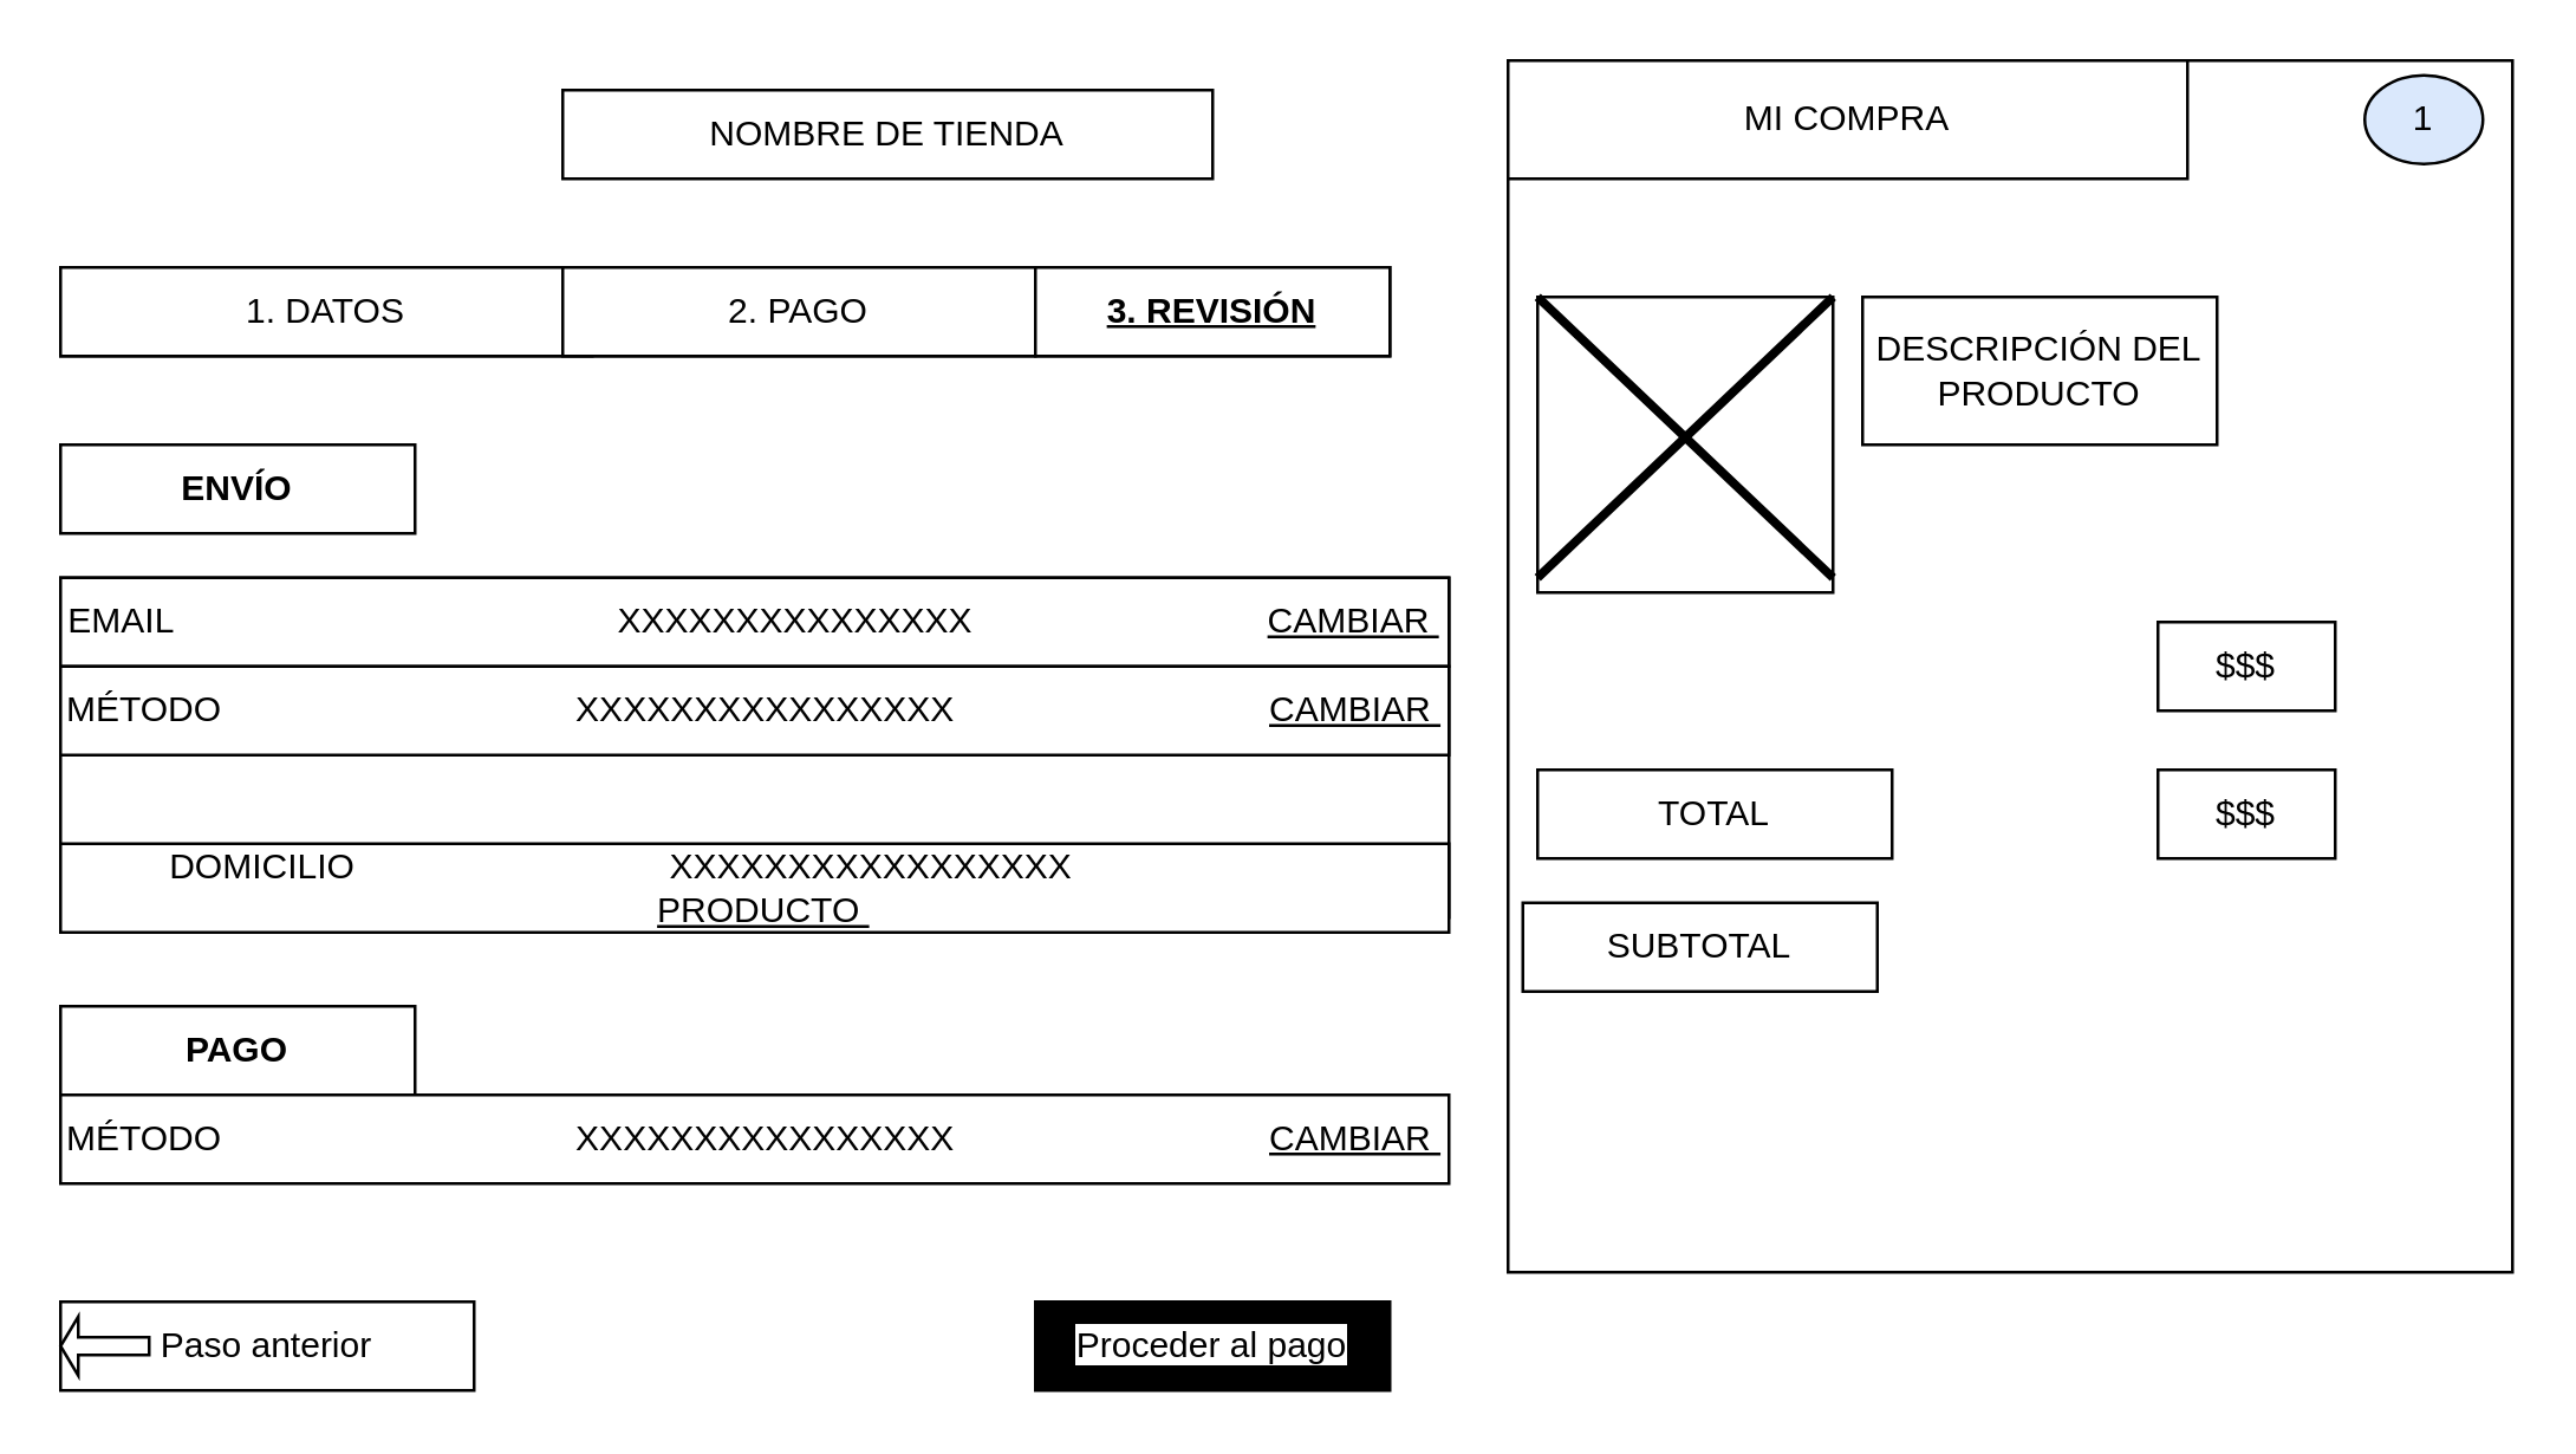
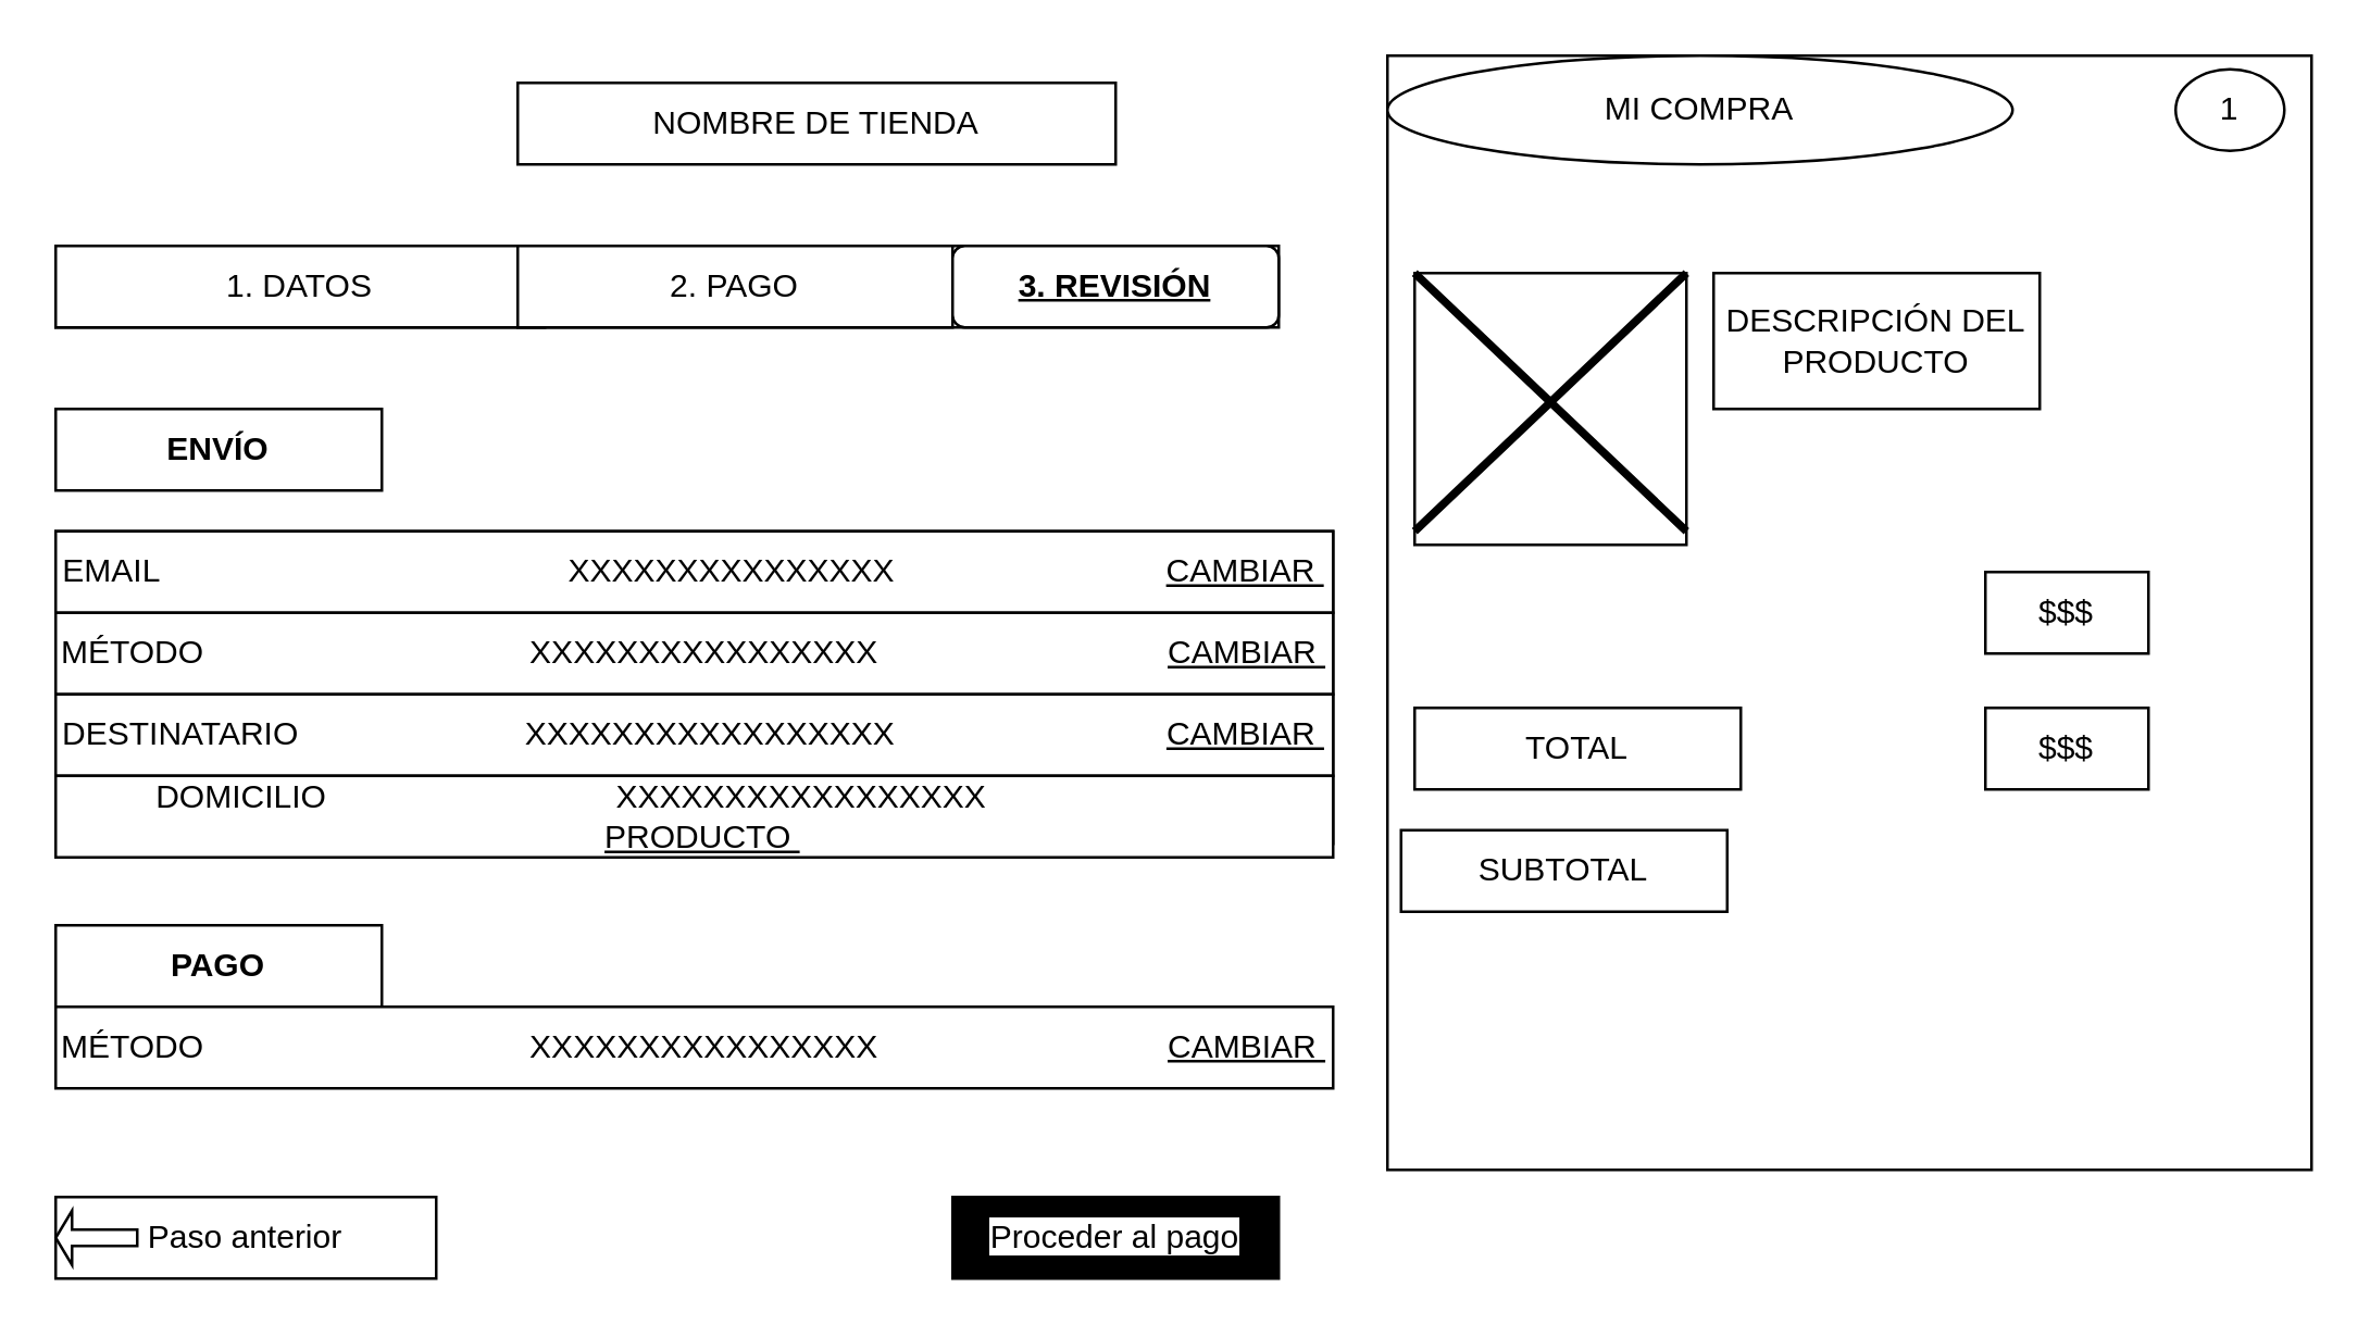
- <mxCell id="5" value="MI COMPRA" style="rounded=0;whiteSpace=wrap;html=1;" parent="1" vertex="1"><mxGeometry x="510" width="230" height="40" as="geometry" y="20" /></mxCell>
+ <mxCell id="5" value="MI COMPRA" style="ellipse;whiteSpace=wrap;html=1;" parent="1" vertex="1"><mxGeometry x="510" width="230" height="40" as="geometry" y="20" /></mxCell>
- <mxCell id="6" value="1" style="ellipse;whiteSpace=wrap;html=1;fillColor=#dae8fc;" parent="1" vertex="1"><mxGeometry x="800" y="25" width="40" height="30" as="geometry" /></mxCell>
+ <mxCell id="6" value="1" style="ellipse;whiteSpace=wrap;html=1;" parent="1" vertex="1"><mxGeometry x="800" y="25" width="40" height="30" as="geometry" /></mxCell>
- <mxCell id="11" value="&lt;u&gt;&lt;b&gt;3. REVISIÓN&lt;/b&gt;&lt;/u&gt;" style="rounded=0;whiteSpace=wrap;html=1;" parent="1" vertex="1"><mxGeometry x="350" y="90" width="120" height="30" as="geometry" /></mxCell>
+ <mxCell id="11" value="&lt;u&gt;&lt;b&gt;3. REVISIÓN&lt;/b&gt;&lt;/u&gt;" style="whiteSpace=wrap;html=1;rounded=1;" parent="1" vertex="1"><mxGeometry x="350" y="90" width="120" height="30" as="geometry" /></mxCell>
+ <mxCell id="22" value="DESTINATARIO&amp;nbsp; &amp;nbsp; &amp;nbsp; &amp;nbsp; &amp;nbsp; &amp;nbsp; &amp;nbsp; &amp;nbsp; &amp;nbsp; &amp;nbsp; &amp;nbsp; &amp;nbsp; &amp;nbsp;XXXXXXXXXXXXXXXXX&amp;nbsp; &amp;nbsp; &amp;nbsp; &amp;nbsp; &amp;nbsp; &amp;nbsp; &amp;nbsp; &amp;nbsp; &amp;nbsp; &amp;nbsp; &amp;nbsp; &amp;nbsp; &amp;nbsp; &amp;nbsp; &amp;nbsp;&amp;nbsp;&lt;u&gt;CAMBIAR&amp;nbsp;&lt;/u&gt;" style="rounded=0;whiteSpace=wrap;html=1;fillColor=#FFFFFF;" vertex="1" parent="1"><mxGeometry y="255" width="470" height="30" as="geometry" x="20" /></mxCell>
